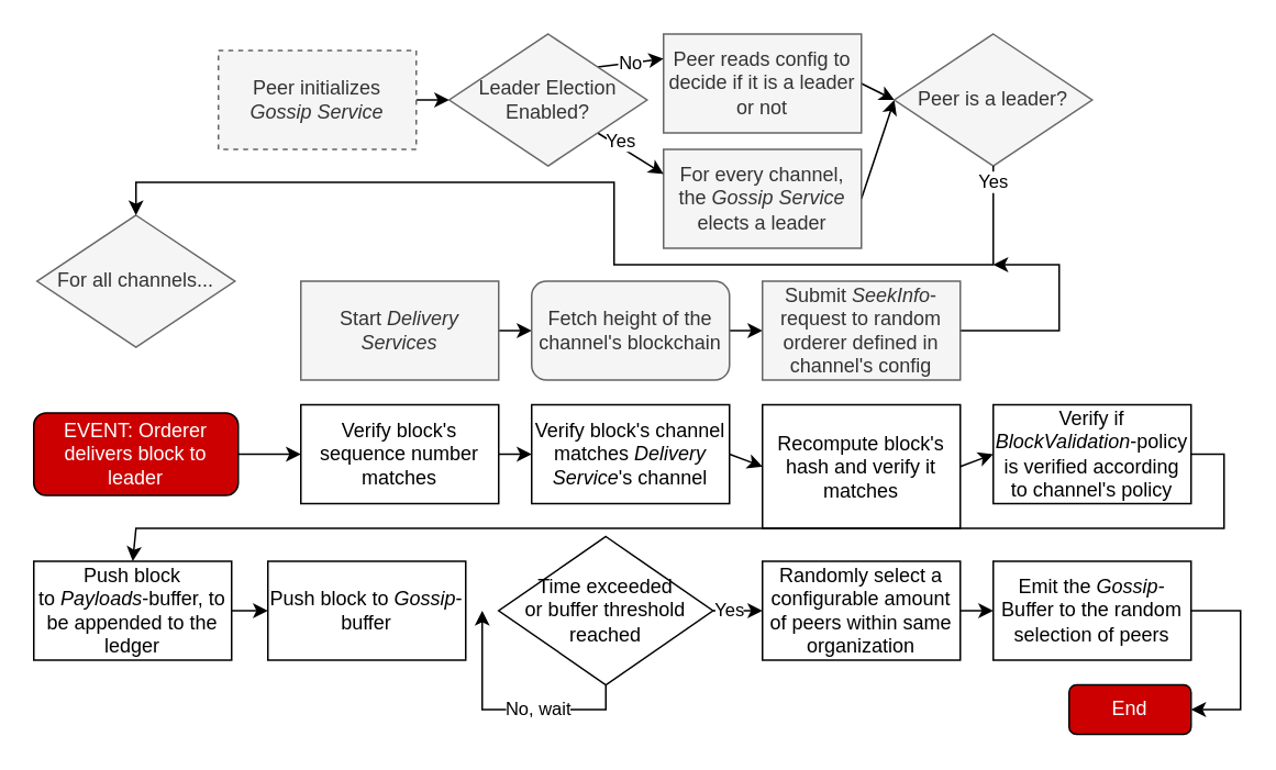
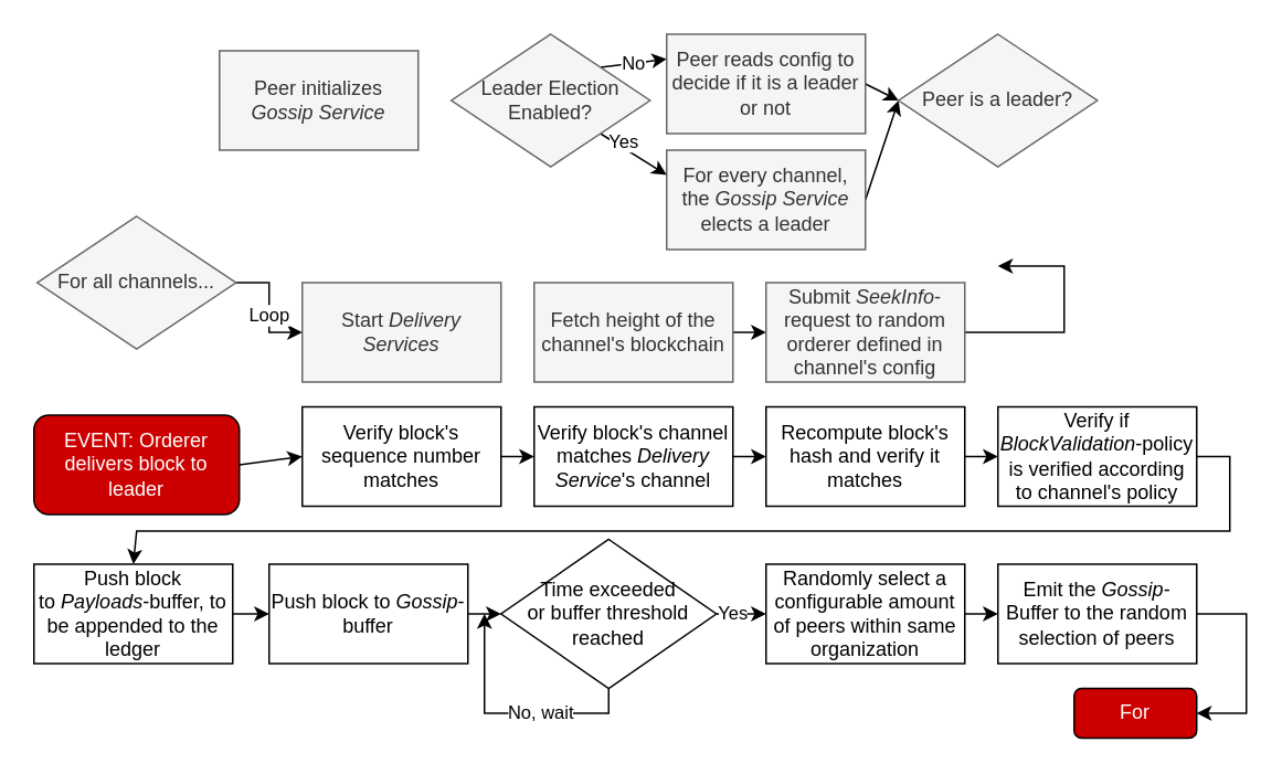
- <mxCell id="3" value="Peer initializes &lt;i&gt;Gossip Service&lt;/i&gt;" style="rounded=0;whiteSpace=wrap;html=1;fillColor=#f5f5f5;strokeColor=#666666;fontColor=#333333;dashed=1;" vertex="1" parent="1"><mxGeometry x="132" y="30" width="120" height="60" as="geometry" /></mxCell>
+ <mxCell id="3" value="Peer initializes &lt;i&gt;Gossip Service&lt;/i&gt;" style="rounded=0;whiteSpace=wrap;html=1;fillColor=#f5f5f5;strokeColor=#666666;fontColor=#333333;" vertex="1" parent="1"><mxGeometry x="132" y="30" width="120" height="60" as="geometry" /></mxCell>
- <mxCell id="2" style="edgeStyle=orthogonalEdgeStyle;rounded=0;orthogonalLoop=1;jettySize=auto;html=1;exitX=1;exitY=0.5;exitDx=0;exitDy=0;entryX=0;entryY=0.5;entryDx=0;entryDy=0;fontColor=#FFFFFF;" edge="1" parent="1" source="3" target="10"><mxGeometry relative="1" as="geometry" /></mxCell>
- <mxCell id="30" value="Yes" style="edgeStyle=none;rounded=0;orthogonalLoop=1;jettySize=auto;html=1;fontColor=#000000;entryX=0.5;entryY=0;entryDx=0;entryDy=0;exitX=0.5;exitY=1;exitDx=0;exitDy=0;" edge="1" parent="1" source="11" target="19"><mxGeometry x="-0.968" relative="1" as="geometry"><mxPoint x="632" y="110" as="sourcePoint" /><Array as="points"><mxPoint x="602" y="160" /><mxPoint x="372" y="160" /><mxPoint x="372" y="110" /><mxPoint x="82" y="110" /></Array><mxPoint as="offset" /></mxGeometry></mxCell>
+ <mxCell id="18" value="Loop" style="edgeStyle=none;rounded=0;orthogonalLoop=1;jettySize=auto;html=1;exitX=1;exitY=0.5;exitDx=0;exitDy=0;entryX=0;entryY=0.5;entryDx=0;entryDy=0;fontColor=#000000;" edge="1" parent="1" source="19" target="13"><mxGeometry x="0.143" relative="1" as="geometry"><Array as="points"><mxPoint x="162" y="170" /><mxPoint x="162" y="200" /></Array><mxPoint as="offset" /></mxGeometry></mxCell>
- <mxCell id="12" style="edgeStyle=none;rounded=0;orthogonalLoop=1;jettySize=auto;html=1;exitX=1;exitY=0.5;exitDx=0;exitDy=0;entryX=0;entryY=0.5;entryDx=0;entryDy=0;fontColor=#000000;" edge="1" parent="1" source="13" target="15"><mxGeometry relative="1" as="geometry" /></mxCell>
- <mxCell id="15" value="Fetch height of the channel's blockchain" style="whiteSpace=wrap;html=1;fillColor=#f5f5f5;strokeColor=#666666;fontColor=#333333;rounded=1;" vertex="1" parent="1"><mxGeometry x="322" y="170" width="120" height="60" as="geometry" /></mxCell>
+ <mxCell id="15" value="Fetch height of the channel's blockchain" style="rounded=0;whiteSpace=wrap;html=1;fillColor=#f5f5f5;strokeColor=#666666;fontColor=#333333;" vertex="1" parent="1"><mxGeometry x="322" y="170" width="120" height="60" as="geometry" /></mxCell>
- <mxCell id="21" value="EVENT: Orderer delivers block to leader" style="rounded=1;whiteSpace=wrap;html=1;fillColor=#CC0000;fontColor=#FFFFFF;" vertex="1" parent="1"><mxGeometry x="20" y="250" width="124" height="50" as="geometry" /></mxCell>
+ <mxCell id="21" value="EVENT: Orderer delivers block to leader" style="rounded=1;whiteSpace=wrap;html=1;fillColor=#CC0000;fontColor=#FFFFFF;" vertex="1" parent="1"><mxGeometry x="20" y="250" width="124" height="60" as="geometry" /></mxCell>
- <mxCell id="27" value="Recompute block's hash and verify it matches" style="rounded=0;whiteSpace=wrap;html=1;" vertex="1" parent="1"><mxGeometry x="462" y="245" width="120" height="75" as="geometry" /></mxCell>
+ <mxCell id="27" value="Recompute block's hash and verify it matches" style="rounded=0;whiteSpace=wrap;html=1;" vertex="1" parent="1"><mxGeometry x="462" y="245" width="120" height="60" as="geometry" /></mxCell>
+ <mxCell id="40" style="edgeStyle=none;rounded=0;orthogonalLoop=1;jettySize=auto;html=1;exitX=1;exitY=0.5;exitDx=0;exitDy=0;entryX=0;entryY=0.5;entryDx=0;entryDy=0;fontColor=#000000;" edge="1" parent="1" source="41" target="35"><mxGeometry relative="1" as="geometry" /></mxCell>
- <mxCell id="42" value="End" style="rounded=1;whiteSpace=wrap;html=1;fillColor=#CC0000;fontColor=#FFFFFF;" vertex="1" parent="1"><mxGeometry x="648" y="415" width="74" height="30" as="geometry" /></mxCell>
+ <mxCell id="42" value="For" style="rounded=1;whiteSpace=wrap;html=1;fillColor=#CC0000;fontColor=#FFFFFF;" vertex="1" parent="1"><mxGeometry x="648" y="415" width="74" height="30" as="geometry" /></mxCell>
